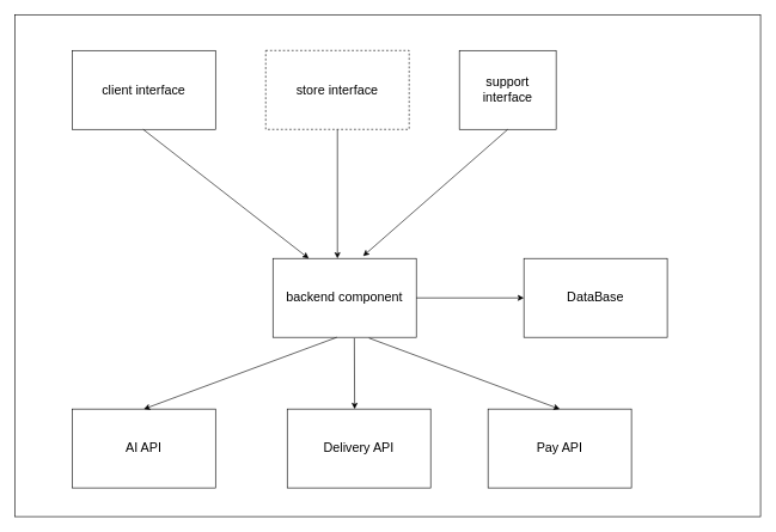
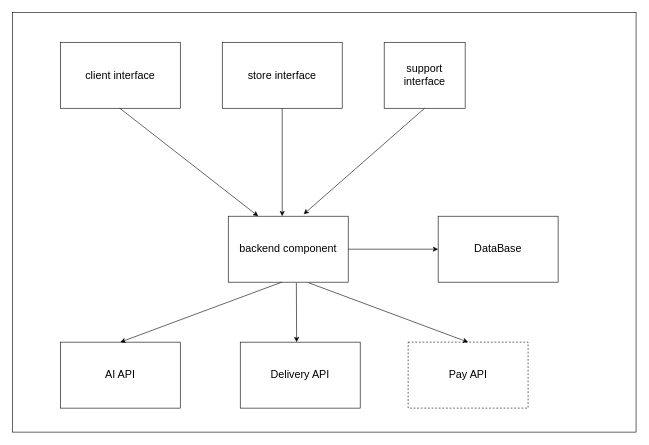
- <mxCell id="4" value="&lt;font style=&quot;font-size: 18px;&quot;&gt;store interface&lt;/font&gt;" style="rounded=0;whiteSpace=wrap;html=1;dashed=1;" vertex="1" parent="1"><mxGeometry x="370" y="70" width="200" height="110" as="geometry" /></mxCell>
+ <mxCell id="4" value="&lt;font style=&quot;font-size: 18px;&quot;&gt;store interface&lt;/font&gt;" style="rounded=0;whiteSpace=wrap;html=1;" vertex="1" parent="1"><mxGeometry x="370" y="70" width="200" height="110" as="geometry" /></mxCell>
- <mxCell id="13" value="&lt;span style=&quot;font-size: 18px;&quot;&gt;Pay API&lt;/span&gt;" style="rounded=0;whiteSpace=wrap;html=1;" vertex="1" parent="1"><mxGeometry x="680" y="570" width="200" height="110" as="geometry" /></mxCell>
+ <mxCell id="13" value="&lt;span style=&quot;font-size: 18px;&quot;&gt;Pay API&lt;/span&gt;" style="rounded=0;whiteSpace=wrap;html=1;dashed=1;" vertex="1" parent="1"><mxGeometry x="680" y="570" width="200" height="110" as="geometry" /></mxCell>
